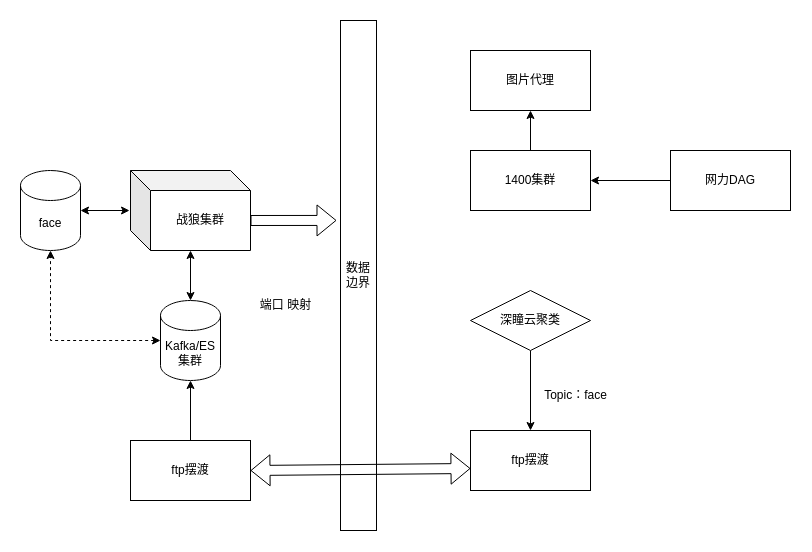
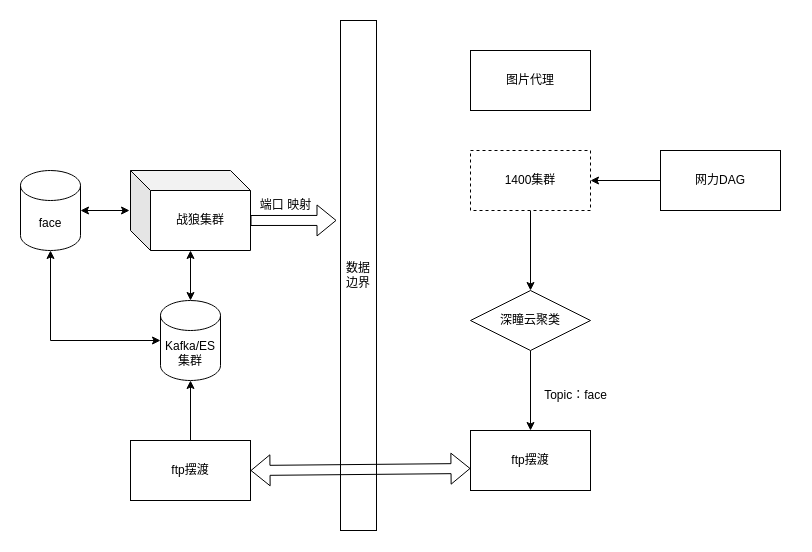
- <mxCell id="5" value="" style="edgeStyle=orthogonalEdgeStyle;rounded=0;orthogonalLoop=1;jettySize=auto;html=1;" edge="1" parent="1" source="6" target="19"><mxGeometry relative="1" as="geometry" /></mxCell>
+ <mxCell id="5" value="" style="edgeStyle=orthogonalEdgeStyle;rounded=0;orthogonalLoop=1;jettySize=auto;html=1;" edge="1" parent="1" source="6" target="8"><mxGeometry relative="1" as="geometry" /></mxCell>
- <mxCell id="6" value="1400集群" style="rounded=0;whiteSpace=wrap;html=1;" vertex="1" parent="1"><mxGeometry x="470" y="150" width="120" height="60" as="geometry" /></mxCell>
+ <mxCell id="6" value="1400集群" style="rounded=0;whiteSpace=wrap;html=1;dashed=1;" vertex="1" parent="1"><mxGeometry x="470" y="150" width="120" height="60" as="geometry" /></mxCell>
- <mxCell id="4" value="网力DAG" style="rounded=0;whiteSpace=wrap;html=1;" vertex="1" parent="1"><mxGeometry x="670" y="150" width="120" height="60" as="geometry" /></mxCell>
+ <mxCell id="4" value="网力DAG" style="rounded=0;whiteSpace=wrap;html=1;" vertex="1" parent="1"><mxGeometry x="660" y="150" width="120" height="60" as="geometry" /></mxCell>
- <mxCell id="22" value="端口 映射" style="text;html=1;align=center;verticalAlign=middle;resizable=0;points=[];autosize=1;strokeColor=none;fillColor=none;" vertex="1" parent="1"><mxGeometry x="250" y="290" width="70" height="30" as="geometry" /></mxCell>
+ <mxCell id="22" value="端口 映射" style="text;html=1;align=center;verticalAlign=middle;resizable=0;points=[];autosize=1;strokeColor=none;fillColor=none;" vertex="1" parent="1"><mxGeometry x="250" y="190" width="70" height="30" as="geometry" /></mxCell>
- <mxCell id="16" value="" style="endArrow=classic;startArrow=classic;html=1;rounded=0;exitX=0;exitY=0.5;exitDx=0;exitDy=0;exitPerimeter=0;entryX=0.5;entryY=1;entryDx=0;entryDy=0;entryPerimeter=0;dashed=1;" edge="1" parent="1" source="13" target="15"><mxGeometry width="50" height="50" relative="1" as="geometry"><mxPoint x="180" y="340" as="sourcePoint" /><mxPoint x="10" y="330" as="targetPoint" /><Array as="points"><mxPoint x="50" y="340" /></Array></mxGeometry></mxCell>
+ <mxCell id="16" value="" style="endArrow=classic;startArrow=classic;html=1;rounded=0;exitX=0;exitY=0.5;exitDx=0;exitDy=0;exitPerimeter=0;entryX=0.5;entryY=1;entryDx=0;entryDy=0;entryPerimeter=0;" edge="1" parent="1" source="13" target="15"><mxGeometry width="50" height="50" relative="1" as="geometry"><mxPoint x="180" y="340" as="sourcePoint" /><mxPoint x="10" y="330" as="targetPoint" /><Array as="points"><mxPoint x="50" y="340" /></Array></mxGeometry></mxCell>
